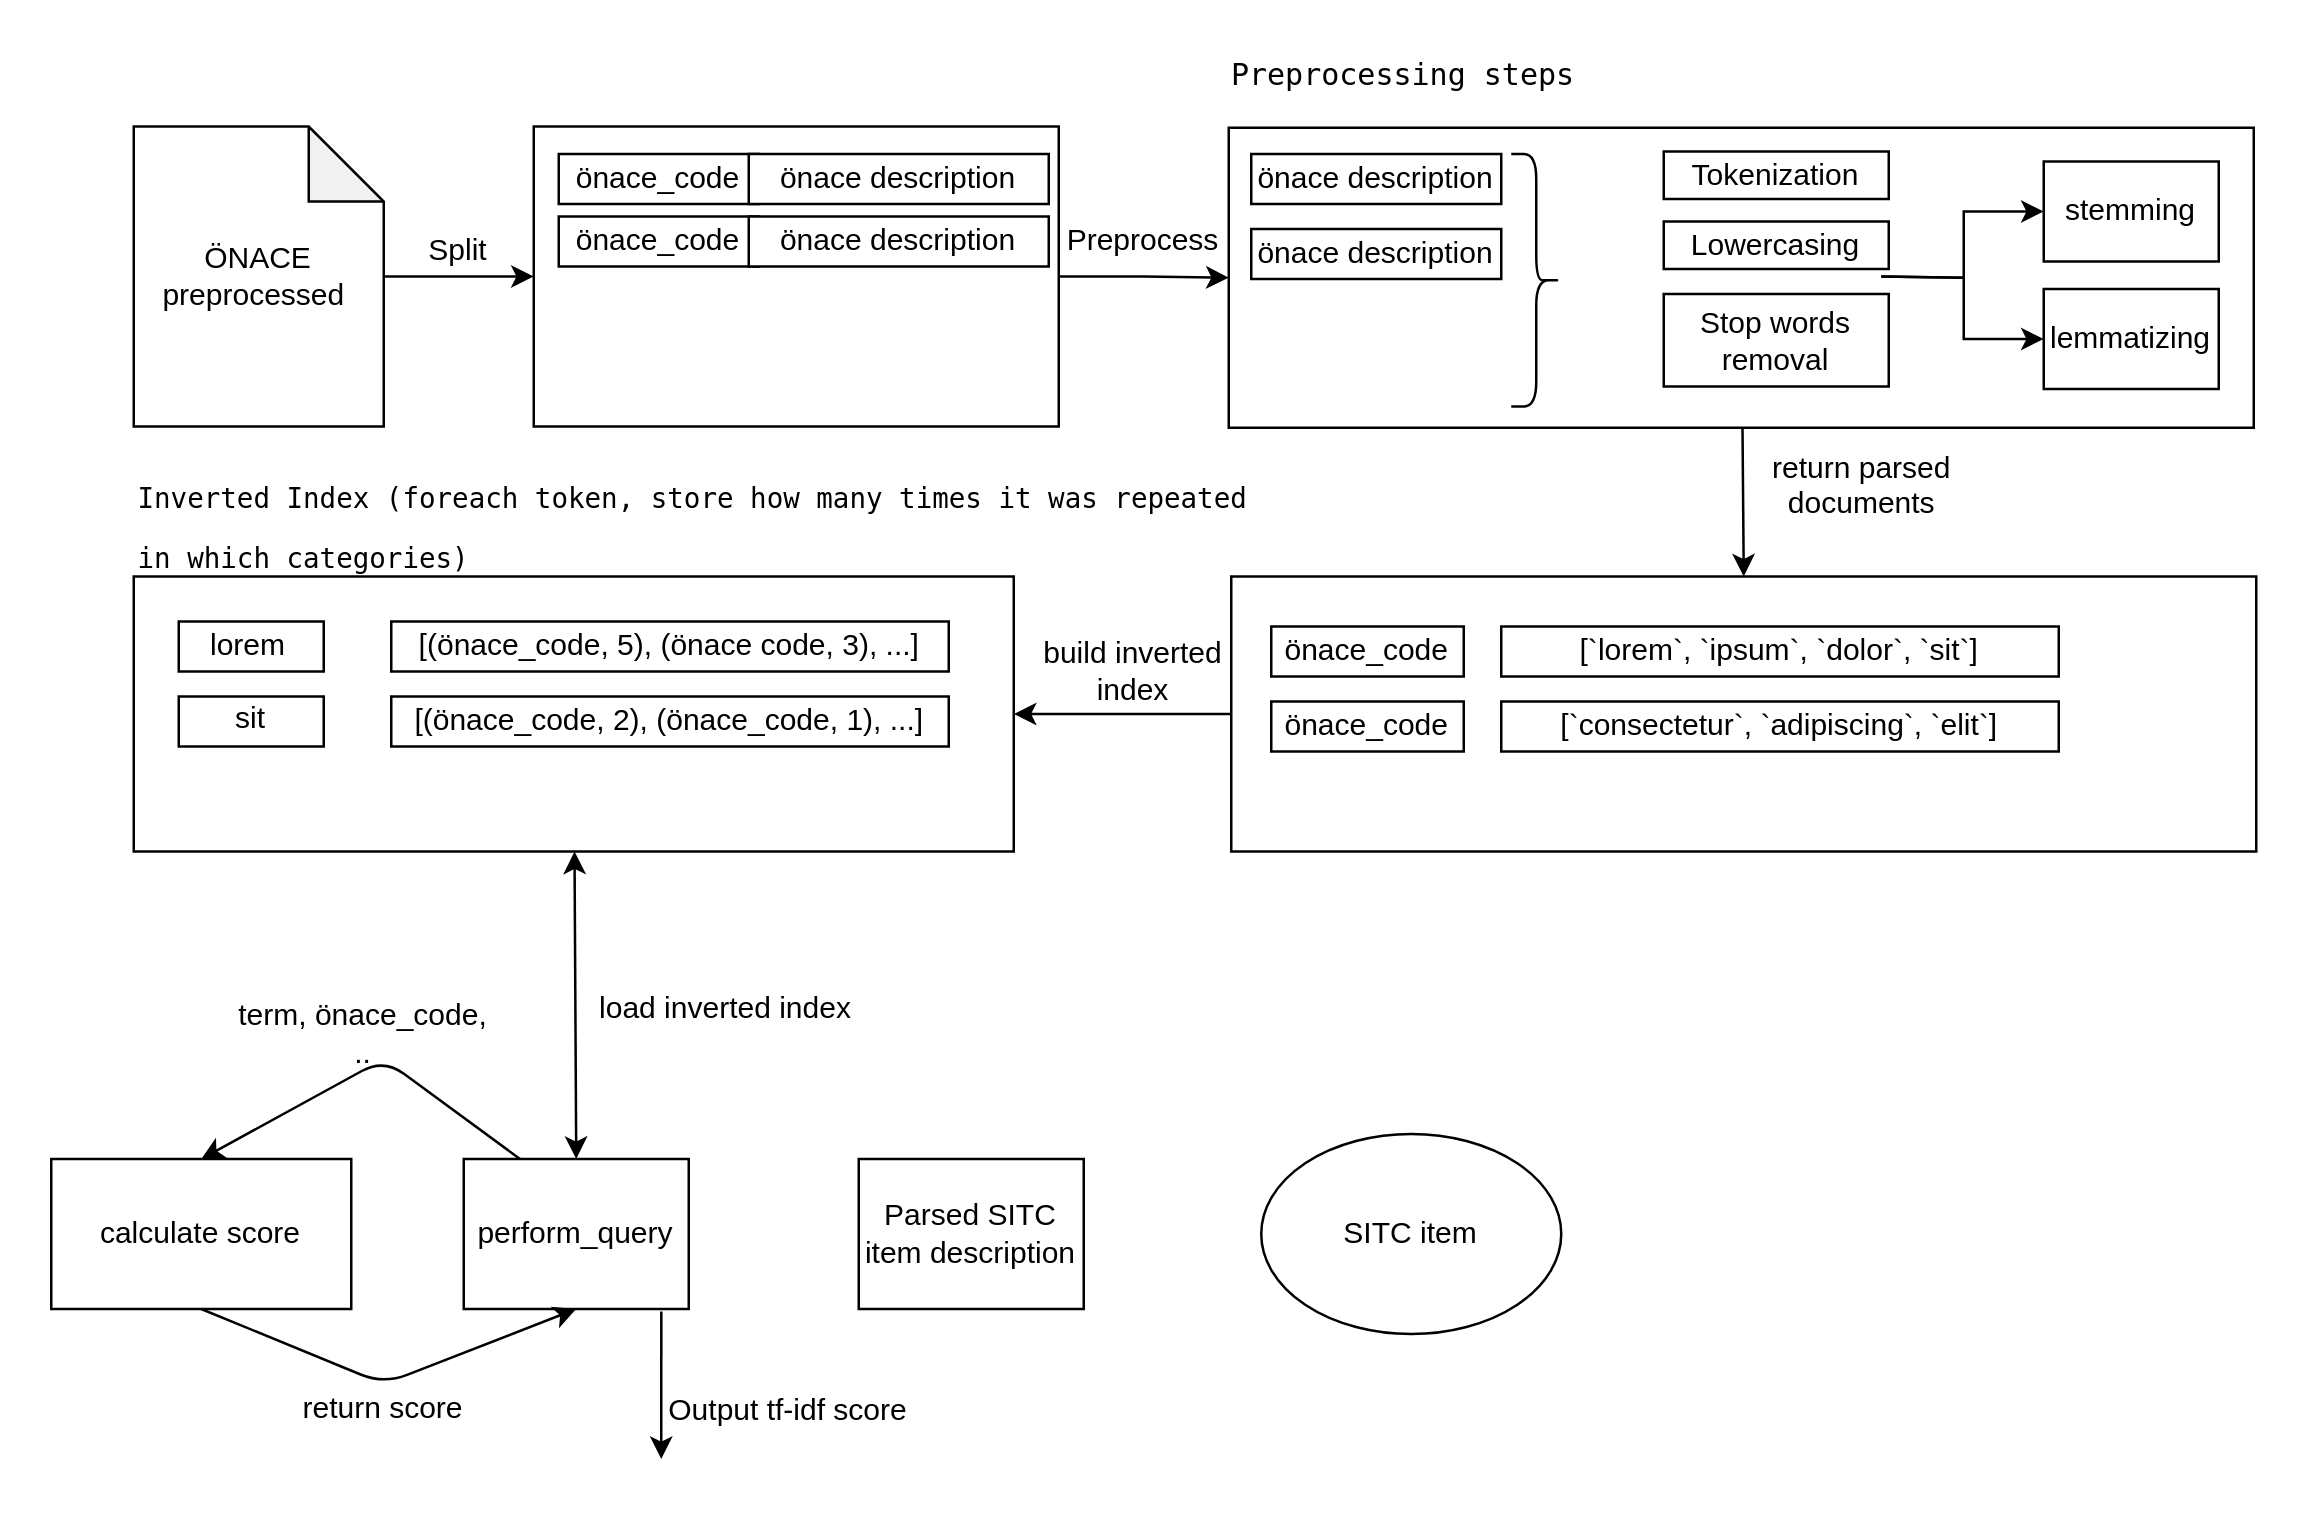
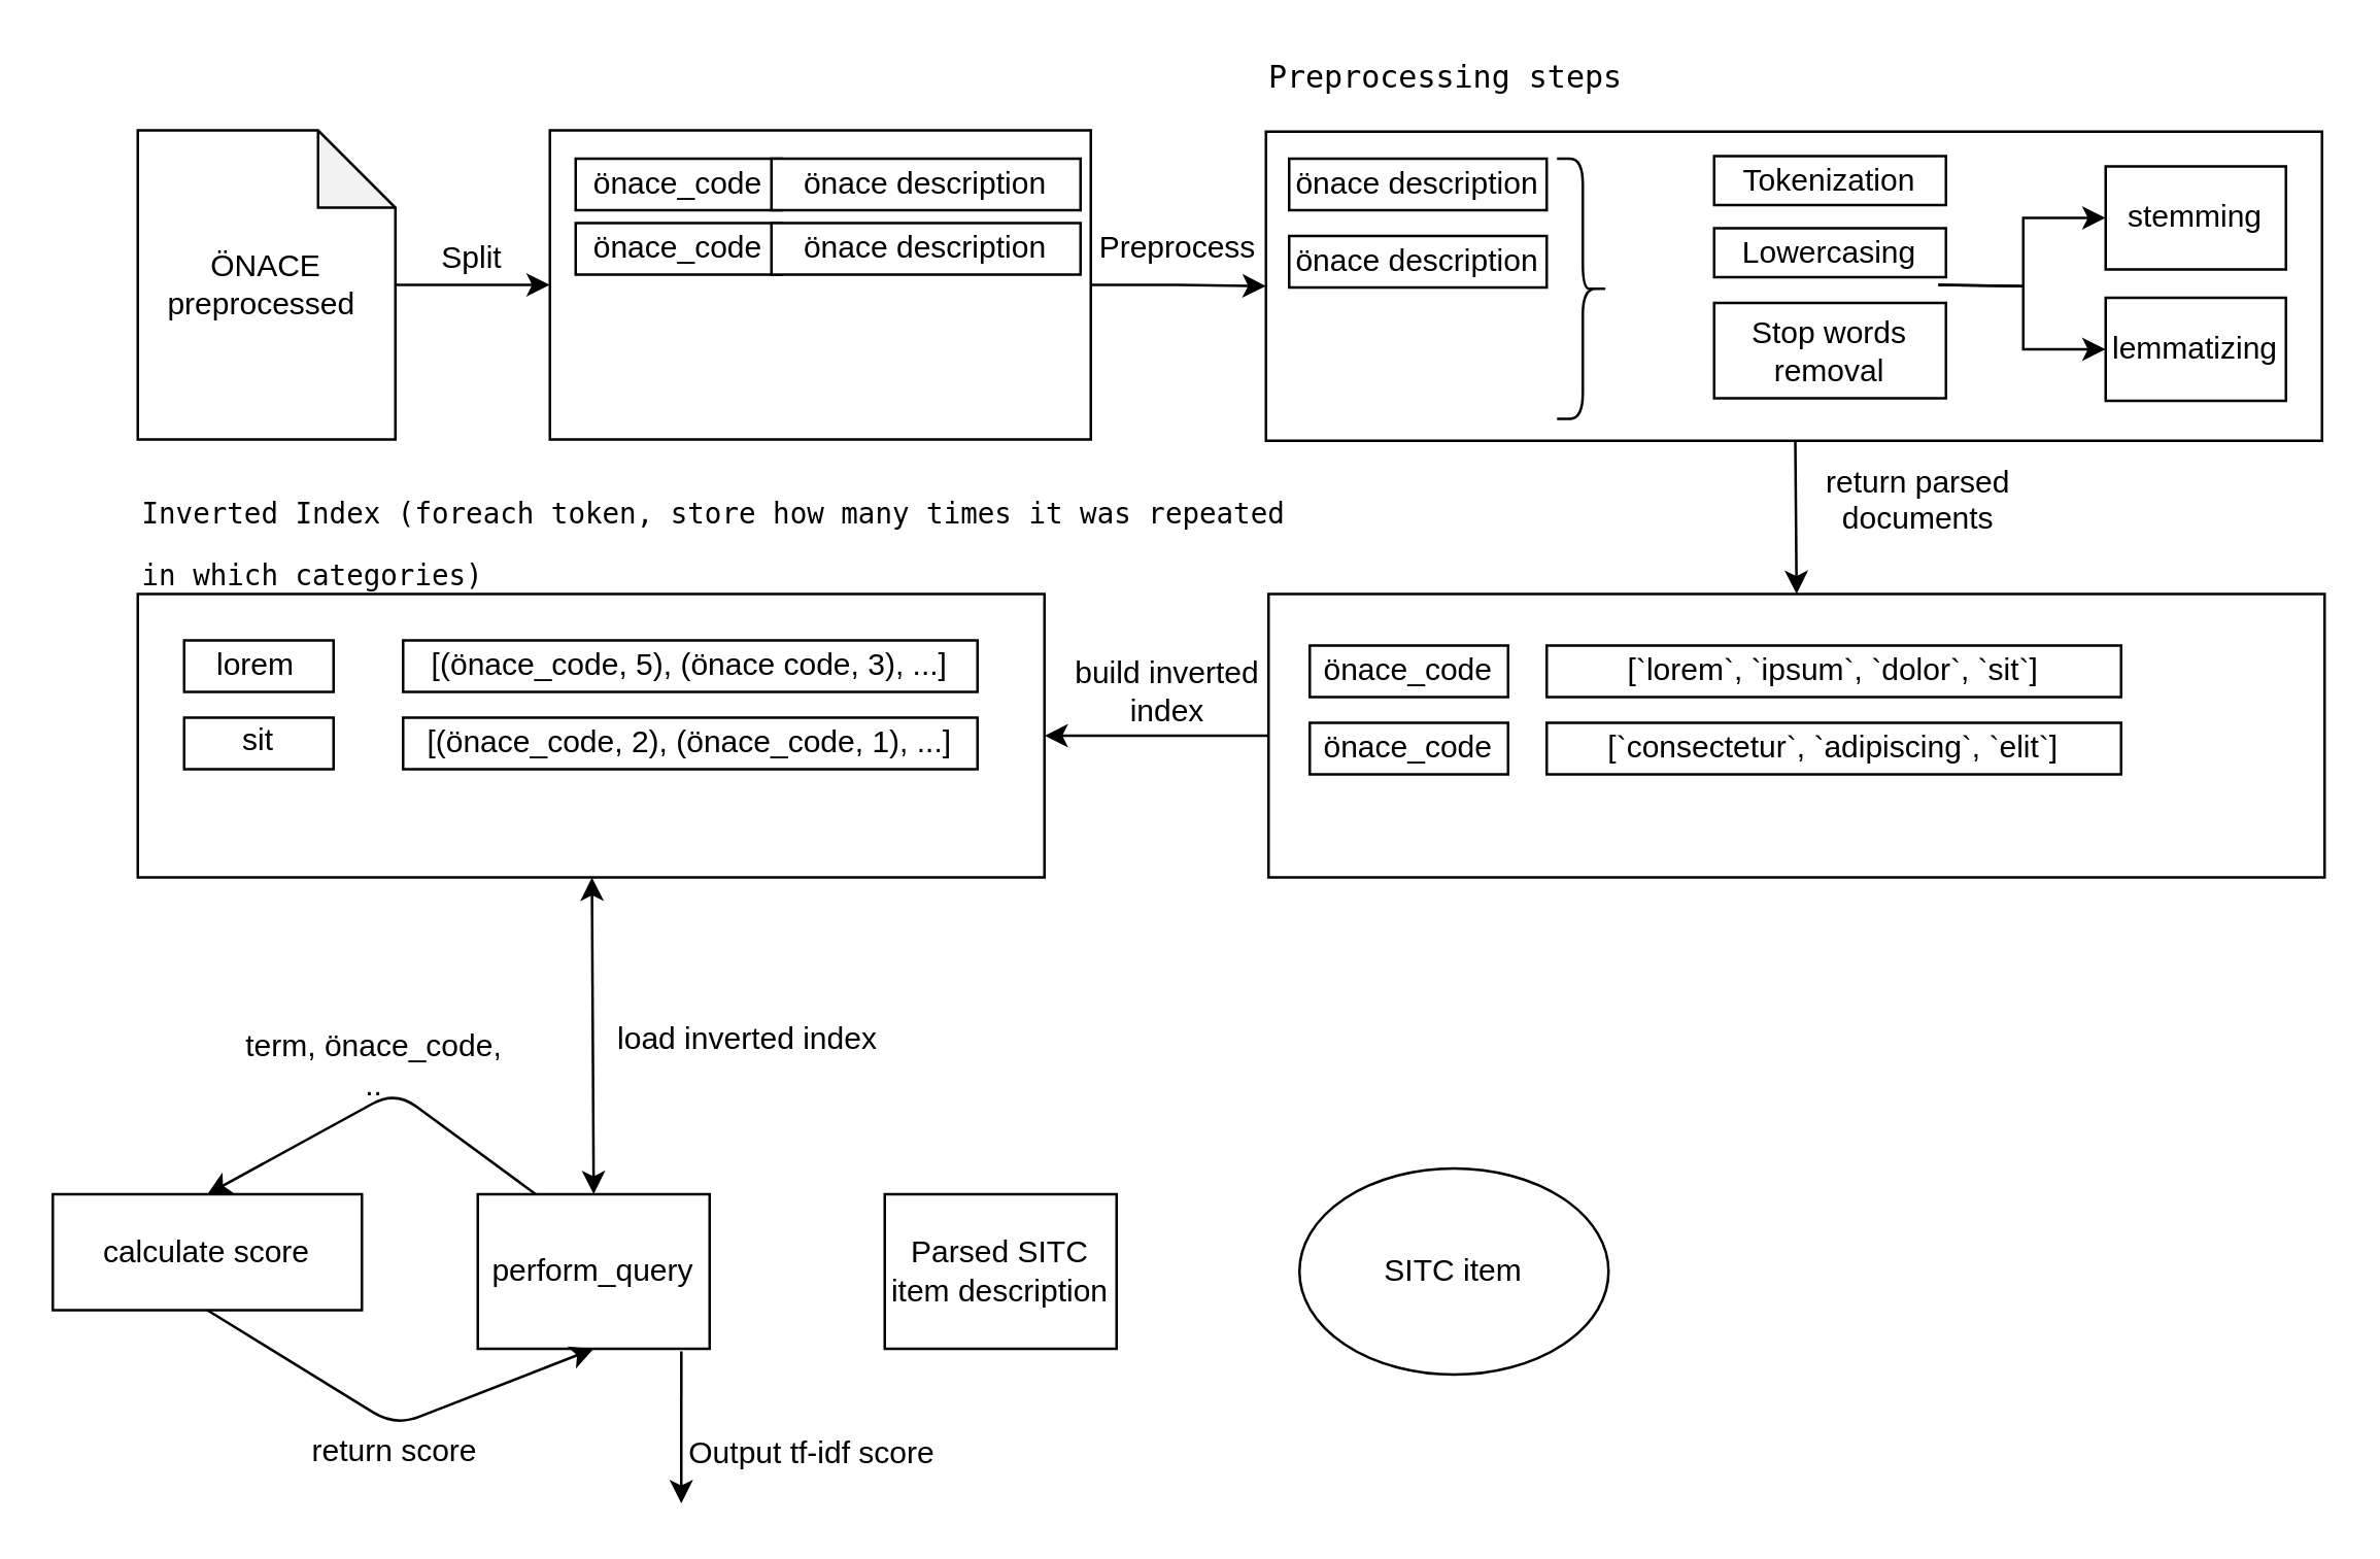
- <mxCell id="47" value="calculate score" style="rounded=0;whiteSpace=wrap;html=1;" parent="1" vertex="1"><mxGeometry x="20" y="463" width="120" height="60" as="geometry" /></mxCell>
+ <mxCell id="47" value="calculate score" style="rounded=0;whiteSpace=wrap;html=1;" parent="1" vertex="1"><mxGeometry x="20" y="463" width="120" height="45" as="geometry" /></mxCell>
